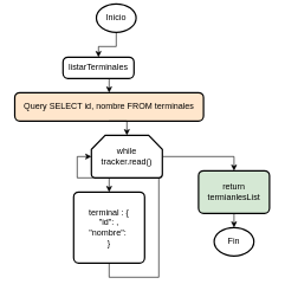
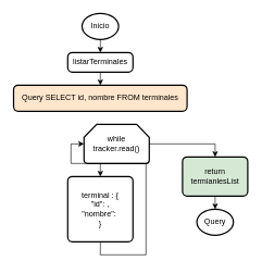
- <mxCell id="3" value="Inicio" style="strokeWidth=2;html=1;shape=mxgraph.flowchart.start_1;whiteSpace=wrap;" vertex="1" parent="1"><mxGeometry x="135" y="5" width="56" height="40" as="geometry" /></mxCell>
+ <mxCell id="3" value="Inicio" style="strokeWidth=2;html=1;shape=mxgraph.flowchart.start_1;whiteSpace=wrap;" vertex="1" parent="1"><mxGeometry x="125" y="20" width="56" height="40" as="geometry" /></mxCell>
- <mxCell id="6" value="listarTerminales" style="rounded=1;whiteSpace=wrap;html=1;absoluteArcSize=1;arcSize=14;strokeWidth=2;" vertex="1" parent="1"><mxGeometry x="88" y="80" width="100" height="30" as="geometry" /></mxCell>
+ <mxCell id="6" value="listarTerminales" style="rounded=1;whiteSpace=wrap;html=1;absoluteArcSize=1;arcSize=14;strokeWidth=2;" vertex="1" parent="1"><mxGeometry x="103" y="80" width="100" height="30" as="geometry" /></mxCell>
- <mxCell id="12" style="edgeStyle=orthogonalEdgeStyle;rounded=0;orthogonalLoop=1;jettySize=auto;html=1;exitX=0.5;exitY=1;exitDx=0;exitDy=0;entryX=0.5;entryY=0;entryDx=0;entryDy=0;entryPerimeter=0;" edge="1" parent="1" source="7" target="10"><mxGeometry relative="1" as="geometry" /></mxCell>
- <mxCell id="4" value="Fin" style="strokeWidth=2;html=1;shape=mxgraph.flowchart.start_1;whiteSpace=wrap;" vertex="1" parent="1"><mxGeometry x="301" y="320" width="56" height="40" as="geometry" /></mxCell>
+ <mxCell id="4" value="Query" style="strokeWidth=2;html=1;shape=mxgraph.flowchart.start_1;whiteSpace=wrap;" vertex="1" parent="1"><mxGeometry x="301" y="320" width="56" height="40" as="geometry" /></mxCell>
